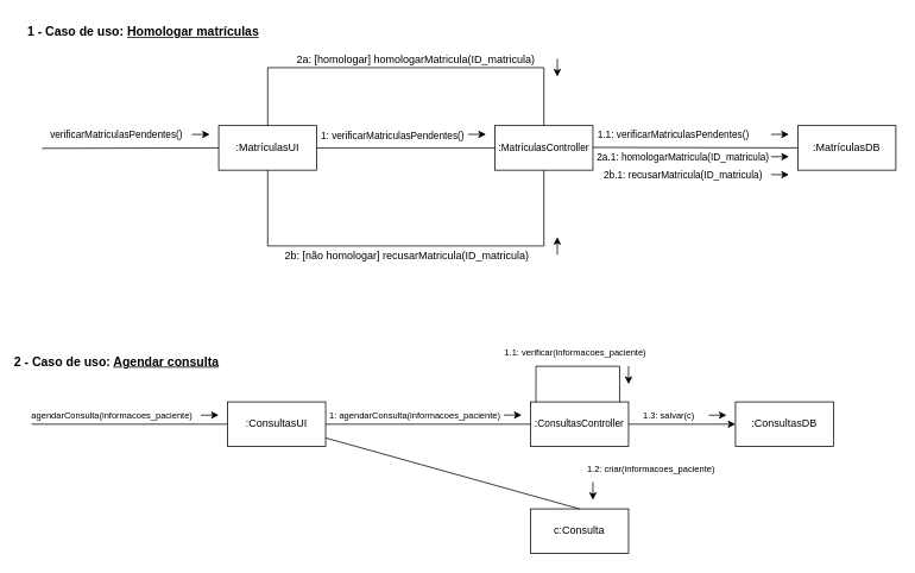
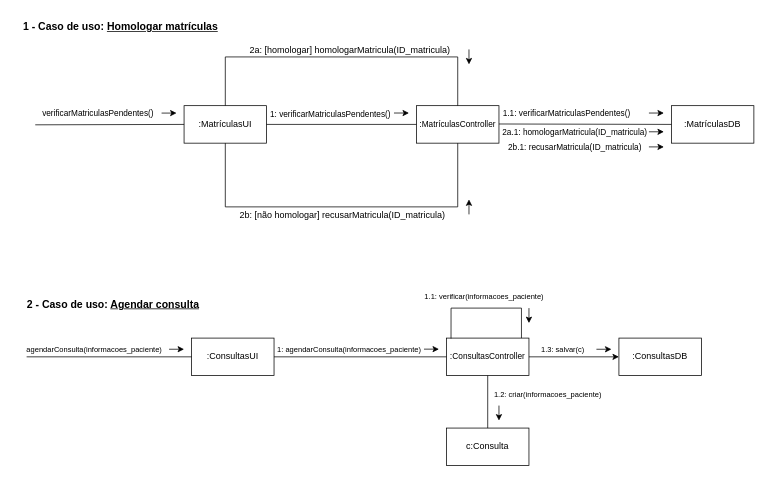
- <mxCell id="45" value="&lt;font style=&quot;font-size: 14px;&quot;&gt;&lt;b&gt;2 - Caso de uso: &lt;u&gt;Agendar consulta&lt;/u&gt;&lt;/b&gt;&lt;/font&gt;" style="text;html=1;align=center;verticalAlign=middle;resizable=0;points=[];autosize=1;strokeColor=none;fillColor=none;" vertex="1" parent="1"><mxGeometry x="5" y="390" width="250" height="30" as="geometry" /></mxCell>
+ <mxCell id="45" value="&lt;font style=&quot;font-size: 14px;&quot;&gt;&lt;b&gt;2 - Caso de uso: &lt;u&gt;Agendar consulta&lt;/u&gt;&lt;/b&gt;&lt;/font&gt;" style="text;html=1;align=center;verticalAlign=middle;resizable=0;points=[];autosize=1;strokeColor=none;fillColor=none;" vertex="1" parent="1"><mxGeometry y="390" width="250" height="30" as="geometry" x="25" /></mxCell>
- <mxCell id="38" value="" style="endArrow=none;html=1;rounded=0;exitX=0.5;exitY=0;exitDx=0;exitDy=0;" edge="1" parent="1" source="37" target="24"><mxGeometry width="50" height="50" relative="1" as="geometry"><mxPoint x="555" y="510" as="sourcePoint" /><mxPoint x="605" y="460" as="targetPoint" /></mxGeometry></mxCell>
+ <mxCell id="38" value="" style="endArrow=none;html=1;rounded=0;entryX=0.5;entryY=1;entryDx=0;entryDy=0;exitX=0.5;exitY=0;exitDx=0;exitDy=0;" edge="1" parent="1" source="37" target="25"><mxGeometry width="50" height="50" relative="1" as="geometry"><mxPoint x="555" y="510" as="sourcePoint" /><mxPoint x="605" y="460" as="targetPoint" /></mxGeometry></mxCell>
